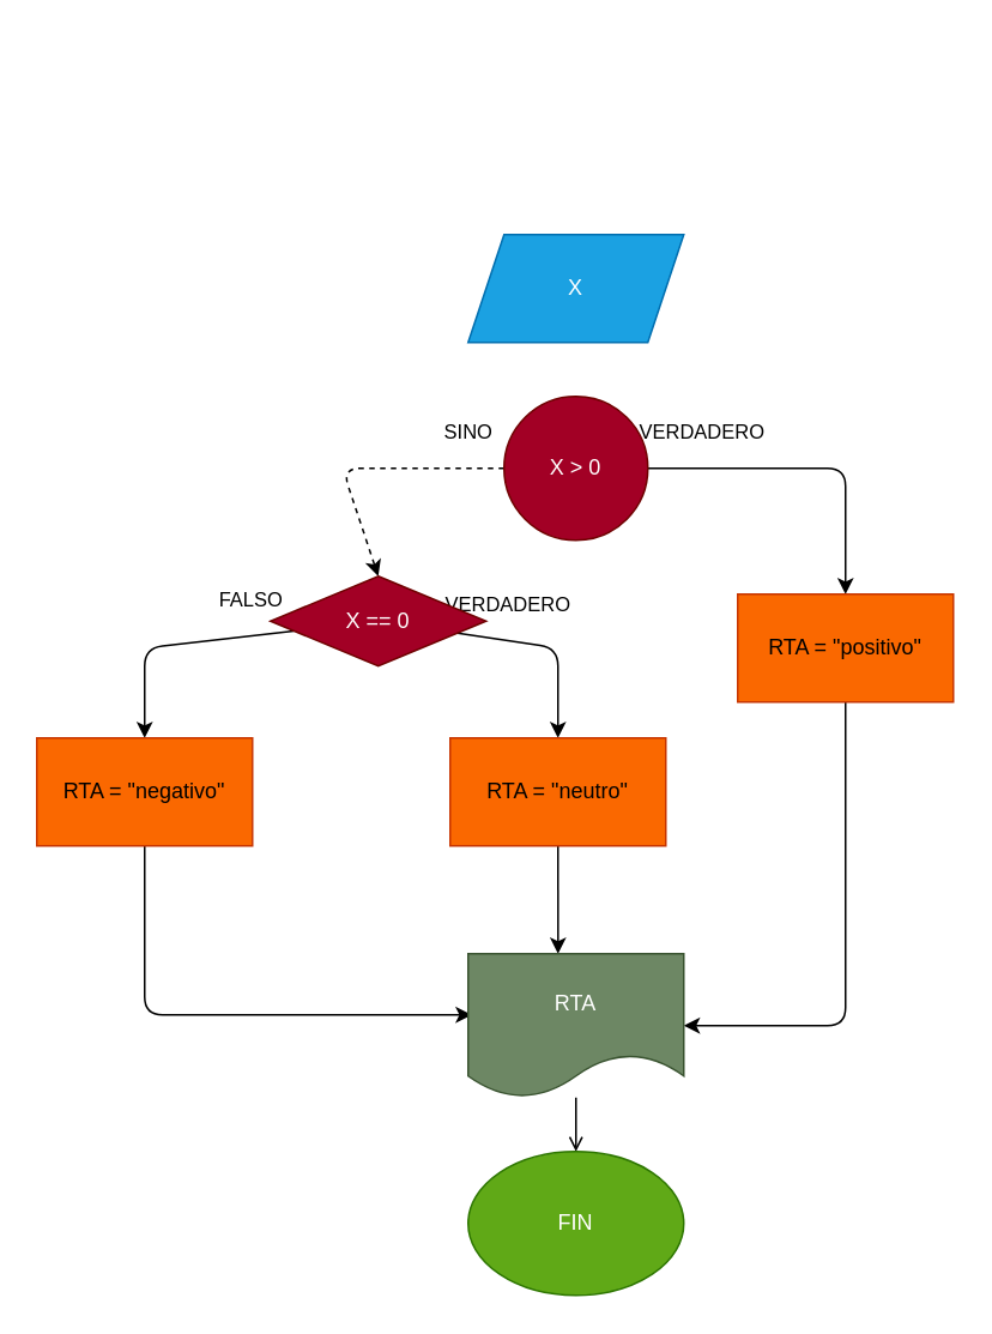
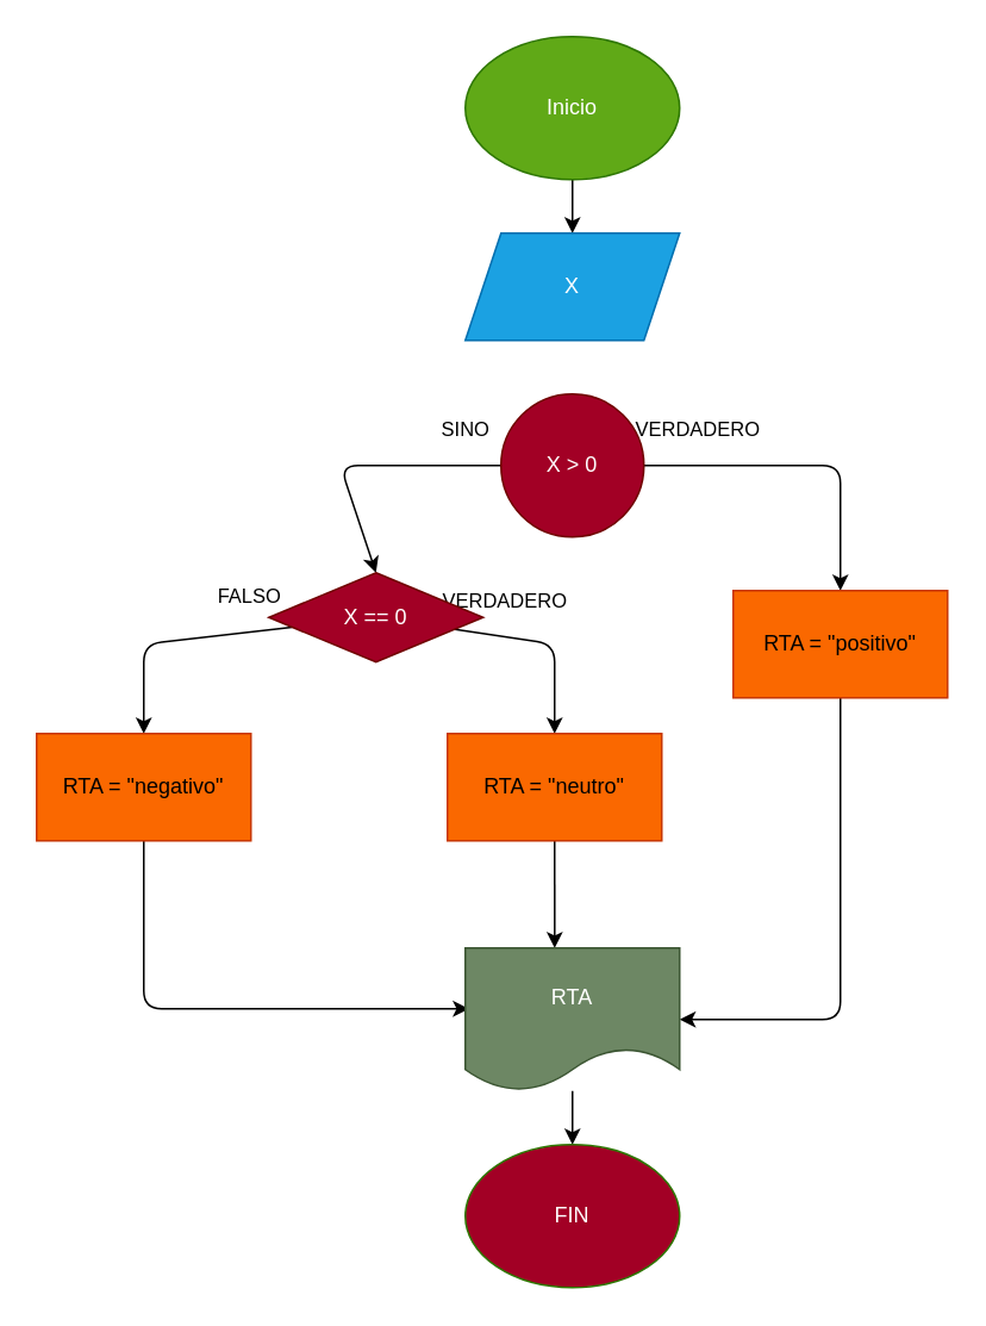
+ <mxCell id="3" value="Inicio" style="ellipse;whiteSpace=wrap;html=1;fillColor=#60a917;fontColor=#ffffff;strokeColor=#2D7600;" vertex="1" parent="1"><mxGeometry x="260" y="20" width="120" height="80" as="geometry" /></mxCell>
+ <mxCell id="2" value="" style="edgeStyle=none;html=1;" edge="1" parent="1" source="3" target="4"><mxGeometry relative="1" as="geometry" /></mxCell>
- <mxCell id="6" value="SINO" style="edgeStyle=none;html=1;entryX=0.5;entryY=0;entryDx=0;entryDy=0;dashed=1;" edge="1" parent="1" source="7" target="12"><mxGeometry x="-0.733" y="-20" relative="1" as="geometry"><mxPoint x="180" y="330" as="targetPoint" /><Array as="points"><mxPoint x="190" y="260" /></Array><mxPoint as="offset" /></mxGeometry></mxCell>
+ <mxCell id="6" value="SINO" style="edgeStyle=none;html=1;entryX=0.5;entryY=0;entryDx=0;entryDy=0;" edge="1" parent="1" source="7" target="12"><mxGeometry x="-0.733" y="-20" relative="1" as="geometry"><mxPoint x="180" y="330" as="targetPoint" /><Array as="points"><mxPoint x="190" y="260" /></Array><mxPoint as="offset" /></mxGeometry></mxCell>
- <mxCell id="17" value="" style="edgeStyle=none;html=1;endArrow=open;" edge="1" parent="1" source="18" target="19"><mxGeometry relative="1" as="geometry" /></mxCell>
+ <mxCell id="17" value="" style="edgeStyle=none;html=1;" edge="1" parent="1" source="18" target="19"><mxGeometry relative="1" as="geometry" /></mxCell>
- <mxCell id="19" value="FIN" style="ellipse;whiteSpace=wrap;html=1;fillColor=#60a917;fontColor=#ffffff;strokeColor=#2D7600;" vertex="1" parent="1"><mxGeometry x="260" y="640" width="120" height="80" as="geometry" /></mxCell>
+ <mxCell id="19" value="FIN" style="ellipse;whiteSpace=wrap;html=1;fillColor=#a20025;fontColor=#ffffff;strokeColor=#2D7600;" vertex="1" parent="1"><mxGeometry x="260" y="640" width="120" height="80" as="geometry" /></mxCell>
